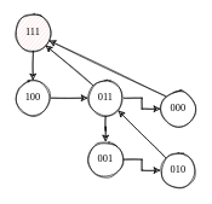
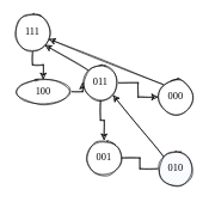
- <mxCell id="3" value="111" style="ellipse;whiteSpace=wrap;html=1;aspect=fixed;sketch=1;fontFamily=Comic Sans MS;fontSize=14;fillColor=#f8cecc;" vertex="1" parent="1"><mxGeometry x="20" y="20" width="50" height="50" as="geometry" /></mxCell>
+ <mxCell id="3" value="111" style="ellipse;whiteSpace=wrap;html=1;aspect=fixed;sketch=1;fontFamily=Comic Sans MS;fontSize=14;" vertex="1" parent="1"><mxGeometry x="20" y="20" width="50" height="50" as="geometry" /></mxCell>
- <mxCell id="5" value="100" style="ellipse;whiteSpace=wrap;html=1;aspect=fixed;sketch=1;fontFamily=Comic Sans MS;fontSize=14;" vertex="1" parent="1"><mxGeometry x="20" y="110" width="50" height="50" as="geometry" /></mxCell>
+ <mxCell id="5" value="100" style="ellipse;whiteSpace=wrap;html=1;aspect=fixed;sketch=1;fontFamily=Comic Sans MS;fontSize=14;" vertex="1" parent="1"><mxGeometry x="20" y="110" width="80" height="35" as="geometry" /></mxCell>
- <mxCell id="8" value="011" style="ellipse;whiteSpace=wrap;html=1;aspect=fixed;sketch=1;fontFamily=Comic Sans MS;fontSize=14;" vertex="1" parent="1"><mxGeometry x="120" y="110" width="50" height="50" as="geometry" /></mxCell>
+ <mxCell id="8" value="011" style="ellipse;whiteSpace=wrap;html=1;aspect=fixed;sketch=1;fontFamily=Comic Sans MS;fontSize=14;" vertex="1" parent="1"><mxGeometry x="115" y="90" width="50" height="50" as="geometry" /></mxCell>
- <mxCell id="9" value="000" style="ellipse;whiteSpace=wrap;html=1;aspect=fixed;sketch=1;fontFamily=Comic Sans MS;fontSize=14;" vertex="1" parent="1"><mxGeometry x="220" y="125" width="50" height="50" as="geometry" /></mxCell>
+ <mxCell id="9" value="000" style="ellipse;whiteSpace=wrap;html=1;aspect=fixed;sketch=1;fontFamily=Comic Sans MS;fontSize=14;" vertex="1" parent="1"><mxGeometry x="220" y="110" width="50" height="50" as="geometry" /></mxCell>
- <mxCell id="10" style="edgeStyle=orthogonalEdgeStyle;rounded=0;orthogonalLoop=1;jettySize=auto;html=1;exitX=1;exitY=0.5;exitDx=0;exitDy=0;entryX=0;entryY=0.5;entryDx=0;entryDy=0;sketch=1;fontFamily=Comic Sans MS;fontSize=14;" edge="1" parent="1" source="11" target="12"><mxGeometry relative="1" as="geometry" /></mxCell>
+ <mxCell id="10" style="edgeStyle=orthogonalEdgeStyle;rounded=0;orthogonalLoop=1;jettySize=auto;html=1;exitX=1;exitY=0.5;exitDx=0;exitDy=0;entryX=0;entryY=0.5;entryDx=0;entryDy=0;sketch=1;fontFamily=Comic Sans MS;fontSize=14;endArrow=none;" edge="1" parent="1" source="11" target="12"><mxGeometry relative="1" as="geometry" /></mxCell>
- <mxCell id="12" value="010" style="ellipse;whiteSpace=wrap;html=1;aspect=fixed;sketch=1;fontFamily=Comic Sans MS;fontSize=14;" vertex="1" parent="1"><mxGeometry x="220" y="210" width="50" height="50" as="geometry" /></mxCell>
+ <mxCell id="12" value="010" style="ellipse;whiteSpace=wrap;html=1;aspect=fixed;sketch=1;fontFamily=Comic Sans MS;fontSize=14;fillColor=#dae8fc;" vertex="1" parent="1"><mxGeometry x="220" y="210" width="50" height="50" as="geometry" /></mxCell>
